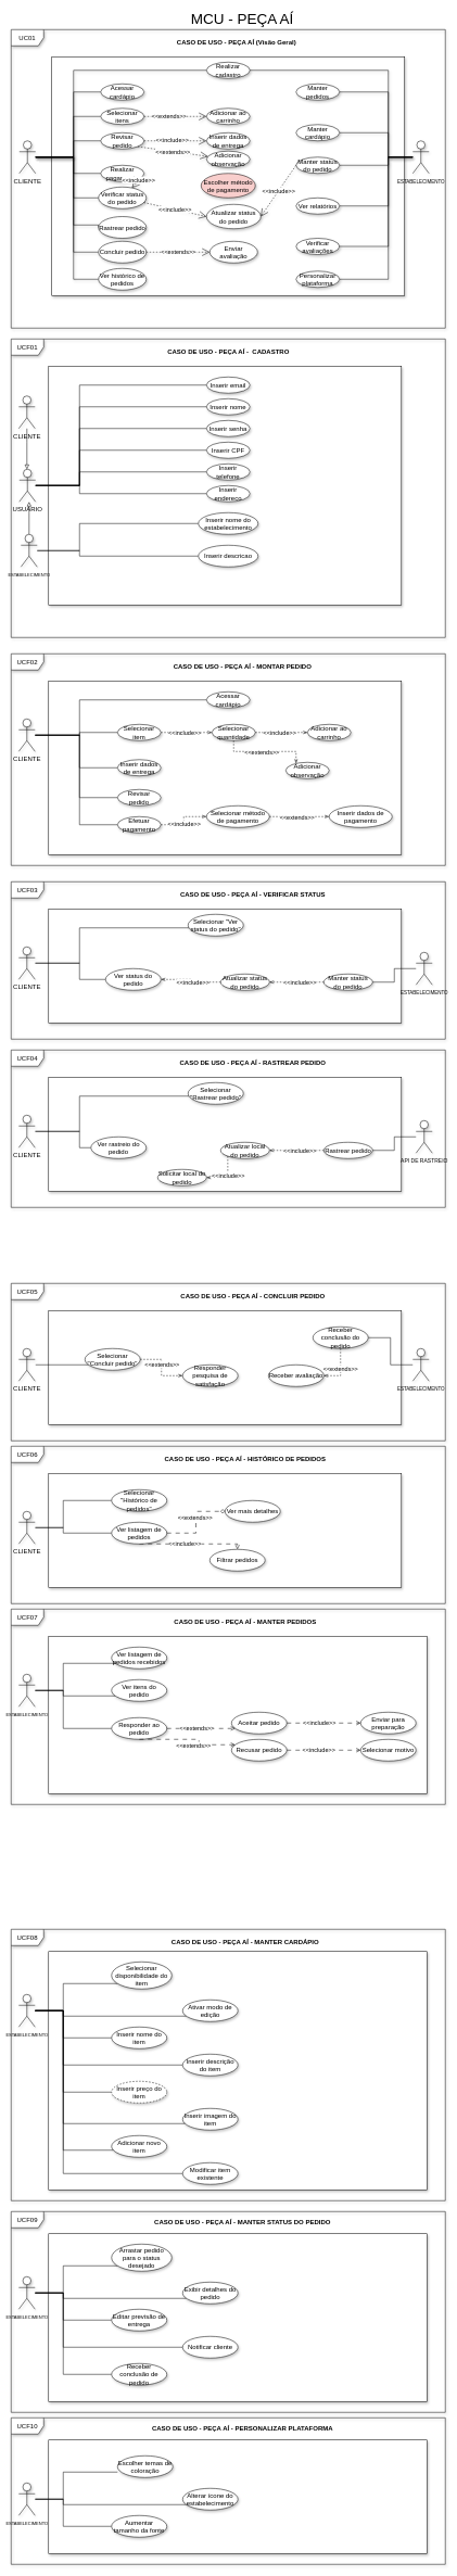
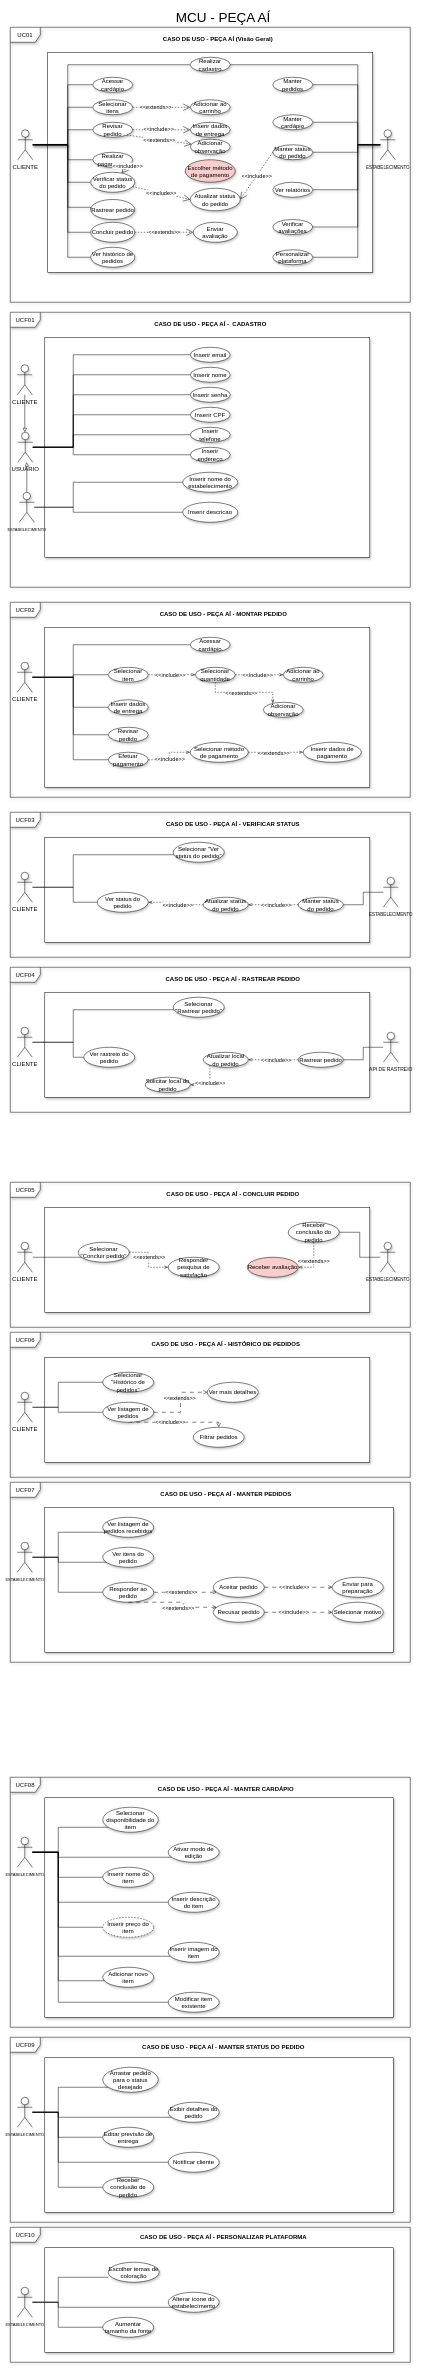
- <mxCell id="150" value="Receber avaliação" style="ellipse;whiteSpace=wrap;html=1;shadow=1;" parent="1" vertex="1"><mxGeometry x="494.08" y="2514" width="101.92" height="40" as="geometry" /></mxCell>
+ <mxCell id="150" value="Receber avaliação" style="ellipse;whiteSpace=wrap;html=1;shadow=1;fillColor=#f8cecc;" parent="1" vertex="1"><mxGeometry x="494.08" y="2514" width="101.92" height="40" as="geometry" /></mxCell>
- <mxCell id="165" style="edgeStyle=orthogonalEdgeStyle;rounded=0;orthogonalLoop=1;jettySize=auto;html=1;endArrow=diamond;endFill=0;dashed=1;dashPattern=8 8;exitX=1;exitY=0.5;exitDx=0;exitDy=0;" parent="1" source="162" target="164" edge="1"><mxGeometry relative="1" as="geometry"><mxPoint x="317" y="2834" as="sourcePoint" /><mxPoint x="447" y="2864" as="targetPoint" /></mxGeometry></mxCell>
+ <mxCell id="165" style="edgeStyle=orthogonalEdgeStyle;rounded=0;orthogonalLoop=1;jettySize=auto;html=1;endArrow=open;endFill=0;dashed=1;dashPattern=8 8;exitX=1;exitY=0.5;exitDx=0;exitDy=0;" parent="1" source="162" target="164" edge="1"><mxGeometry relative="1" as="geometry"><mxPoint x="317" y="2834" as="sourcePoint" /><mxPoint x="447" y="2864" as="targetPoint" /></mxGeometry></mxCell>
